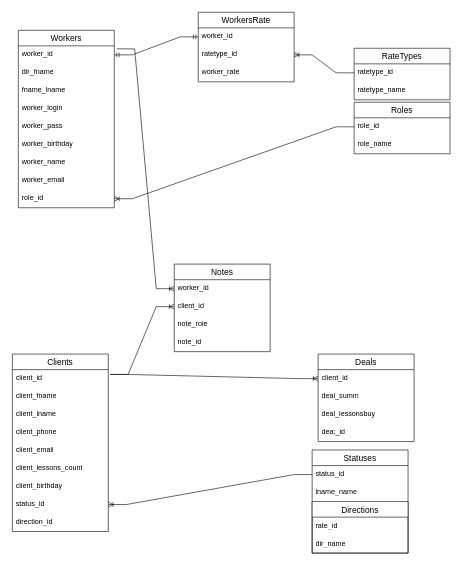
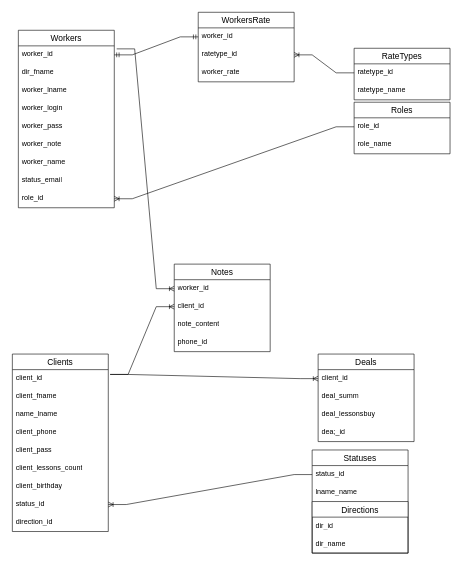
- <mxCell id="5" value="fname_lname" style="text;strokeColor=none;fillColor=none;spacingLeft=4;spacingRight=4;overflow=hidden;rotatable=0;points=[[0,0.5],[1,0.5]];portConstraint=eastwest;fontSize=12;whiteSpace=wrap;html=1;" vertex="1" parent="2"><mxGeometry y="86" width="160" height="30" as="geometry" /></mxCell>
+ <mxCell id="5" value="worker_lname" style="text;strokeColor=none;fillColor=none;spacingLeft=4;spacingRight=4;overflow=hidden;rotatable=0;points=[[0,0.5],[1,0.5]];portConstraint=eastwest;fontSize=12;whiteSpace=wrap;html=1;" vertex="1" parent="2"><mxGeometry y="86" width="160" height="30" as="geometry" /></mxCell>
- <mxCell id="8" value="worker_birthday" style="text;strokeColor=none;fillColor=none;spacingLeft=4;spacingRight=4;overflow=hidden;rotatable=0;points=[[0,0.5],[1,0.5]];portConstraint=eastwest;fontSize=12;whiteSpace=wrap;html=1;" vertex="1" parent="2"><mxGeometry y="176" width="160" height="30" as="geometry" /></mxCell>
+ <mxCell id="8" value="worker_note" style="text;strokeColor=none;fillColor=none;spacingLeft=4;spacingRight=4;overflow=hidden;rotatable=0;points=[[0,0.5],[1,0.5]];portConstraint=eastwest;fontSize=12;whiteSpace=wrap;html=1;" vertex="1" parent="2"><mxGeometry y="176" width="160" height="30" as="geometry" /></mxCell>
- <mxCell id="10" value="worker_email" style="text;strokeColor=none;fillColor=none;spacingLeft=4;spacingRight=4;overflow=hidden;rotatable=0;points=[[0,0.5],[1,0.5]];portConstraint=eastwest;fontSize=12;whiteSpace=wrap;html=1;" vertex="1" parent="2"><mxGeometry y="236" width="160" height="30" as="geometry" /></mxCell>
+ <mxCell id="10" value="status_email" style="text;strokeColor=none;fillColor=none;spacingLeft=4;spacingRight=4;overflow=hidden;rotatable=0;points=[[0,0.5],[1,0.5]];portConstraint=eastwest;fontSize=12;whiteSpace=wrap;html=1;" vertex="1" parent="2"><mxGeometry y="236" width="160" height="30" as="geometry" /></mxCell>
- <mxCell id="51" value="note_role" style="text;strokeColor=none;fillColor=none;spacingLeft=4;spacingRight=4;overflow=hidden;rotatable=0;points=[[0,0.5],[1,0.5]];portConstraint=eastwest;fontSize=12;whiteSpace=wrap;html=1;" vertex="1" parent="48"><mxGeometry y="86" width="160" height="30" as="geometry" /></mxCell>
+ <mxCell id="51" value="note_content" style="text;strokeColor=none;fillColor=none;spacingLeft=4;spacingRight=4;overflow=hidden;rotatable=0;points=[[0,0.5],[1,0.5]];portConstraint=eastwest;fontSize=12;whiteSpace=wrap;html=1;" vertex="1" parent="48"><mxGeometry y="86" width="160" height="30" as="geometry" /></mxCell>
- <mxCell id="52" value="note_id" style="text;strokeColor=none;fillColor=none;spacingLeft=4;spacingRight=4;overflow=hidden;rotatable=0;points=[[0,0.5],[1,0.5]];portConstraint=eastwest;fontSize=12;whiteSpace=wrap;html=1;" vertex="1" parent="48"><mxGeometry y="116" width="160" height="30" as="geometry" /></mxCell>
+ <mxCell id="52" value="phone_id" style="text;strokeColor=none;fillColor=none;spacingLeft=4;spacingRight=4;overflow=hidden;rotatable=0;points=[[0,0.5],[1,0.5]];portConstraint=eastwest;fontSize=12;whiteSpace=wrap;html=1;" vertex="1" parent="48"><mxGeometry y="116" width="160" height="30" as="geometry" /></mxCell>
- <mxCell id="28" value="client_lname" style="text;strokeColor=none;fillColor=none;spacingLeft=4;spacingRight=4;overflow=hidden;rotatable=0;points=[[0,0.5],[1,0.5]];portConstraint=eastwest;fontSize=12;whiteSpace=wrap;html=1;" vertex="1" parent="25"><mxGeometry y="86" width="160" height="30" as="geometry" /></mxCell>
+ <mxCell id="28" value="name_lname" style="text;strokeColor=none;fillColor=none;spacingLeft=4;spacingRight=4;overflow=hidden;rotatable=0;points=[[0,0.5],[1,0.5]];portConstraint=eastwest;fontSize=12;whiteSpace=wrap;html=1;" vertex="1" parent="25"><mxGeometry y="86" width="160" height="30" as="geometry" /></mxCell>
- <mxCell id="30" value="client_email" style="text;strokeColor=none;fillColor=none;spacingLeft=4;spacingRight=4;overflow=hidden;rotatable=0;points=[[0,0.5],[1,0.5]];portConstraint=eastwest;fontSize=12;whiteSpace=wrap;html=1;" vertex="1" parent="25"><mxGeometry y="146" width="160" height="30" as="geometry" /></mxCell>
+ <mxCell id="30" value="client_pass" style="text;strokeColor=none;fillColor=none;spacingLeft=4;spacingRight=4;overflow=hidden;rotatable=0;points=[[0,0.5],[1,0.5]];portConstraint=eastwest;fontSize=12;whiteSpace=wrap;html=1;" vertex="1" parent="25"><mxGeometry y="146" width="160" height="30" as="geometry" /></mxCell>
- <mxCell id="44" value="rate_id" style="text;strokeColor=none;fillColor=none;spacingLeft=4;spacingRight=4;overflow=hidden;rotatable=0;points=[[0,0.5],[1,0.5]];portConstraint=eastwest;fontSize=12;whiteSpace=wrap;html=1;" vertex="1" parent="43"><mxGeometry y="26" width="160" height="30" as="geometry" /></mxCell>
+ <mxCell id="44" value="dir_id" style="text;strokeColor=none;fillColor=none;spacingLeft=4;spacingRight=4;overflow=hidden;rotatable=0;points=[[0,0.5],[1,0.5]];portConstraint=eastwest;fontSize=12;whiteSpace=wrap;html=1;" vertex="1" parent="43"><mxGeometry y="26" width="160" height="30" as="geometry" /></mxCell>
